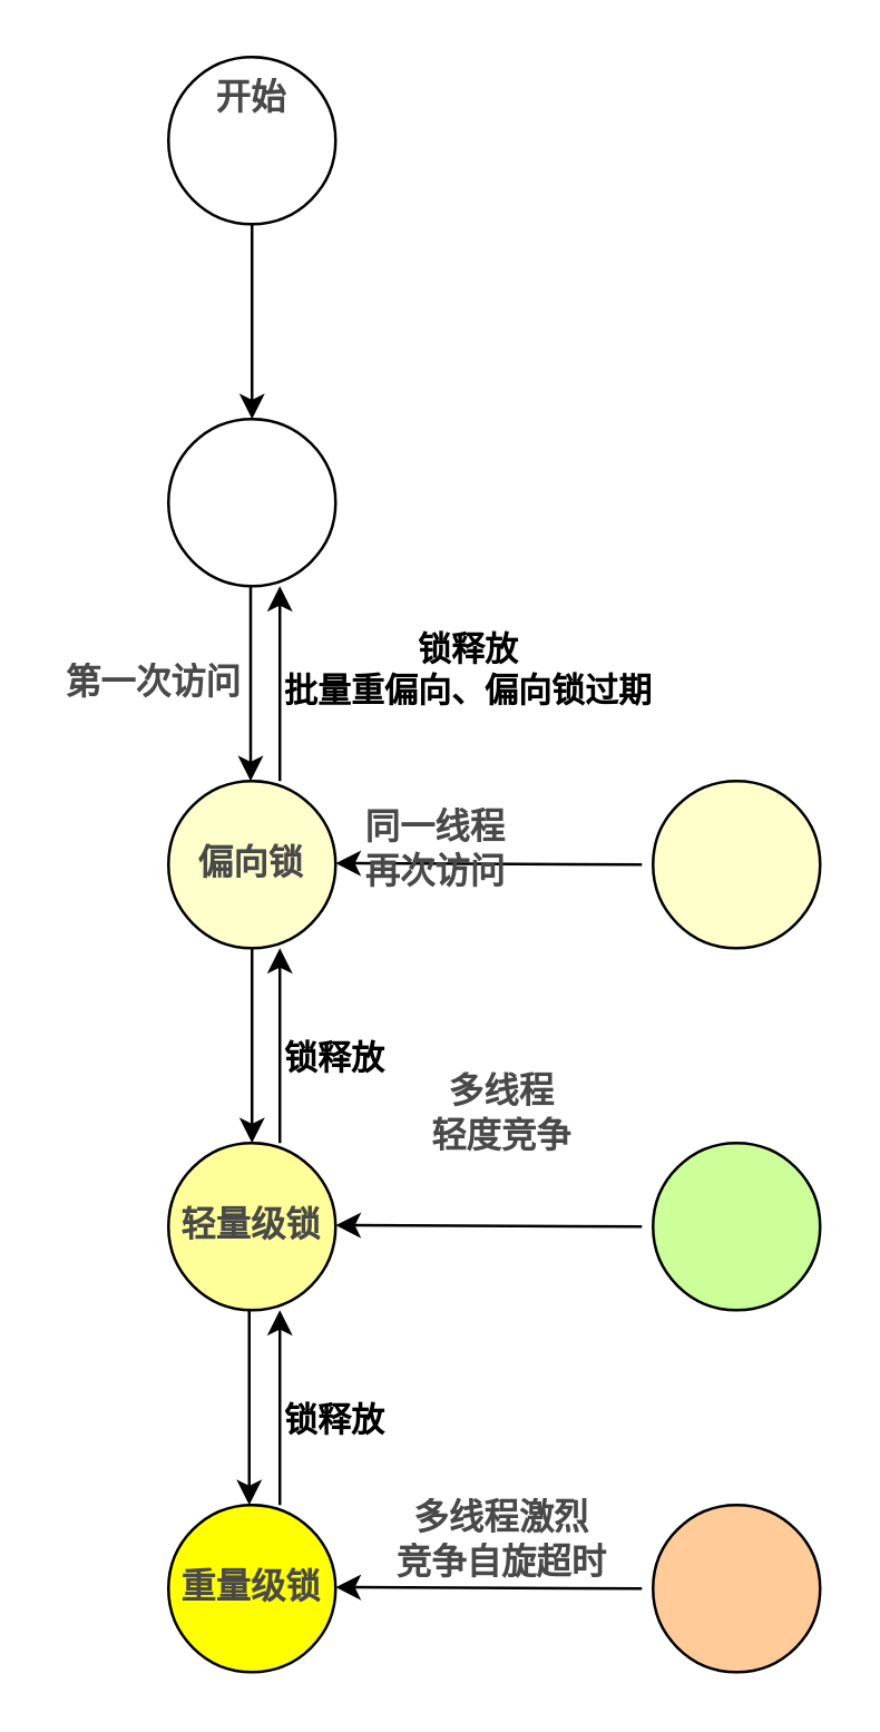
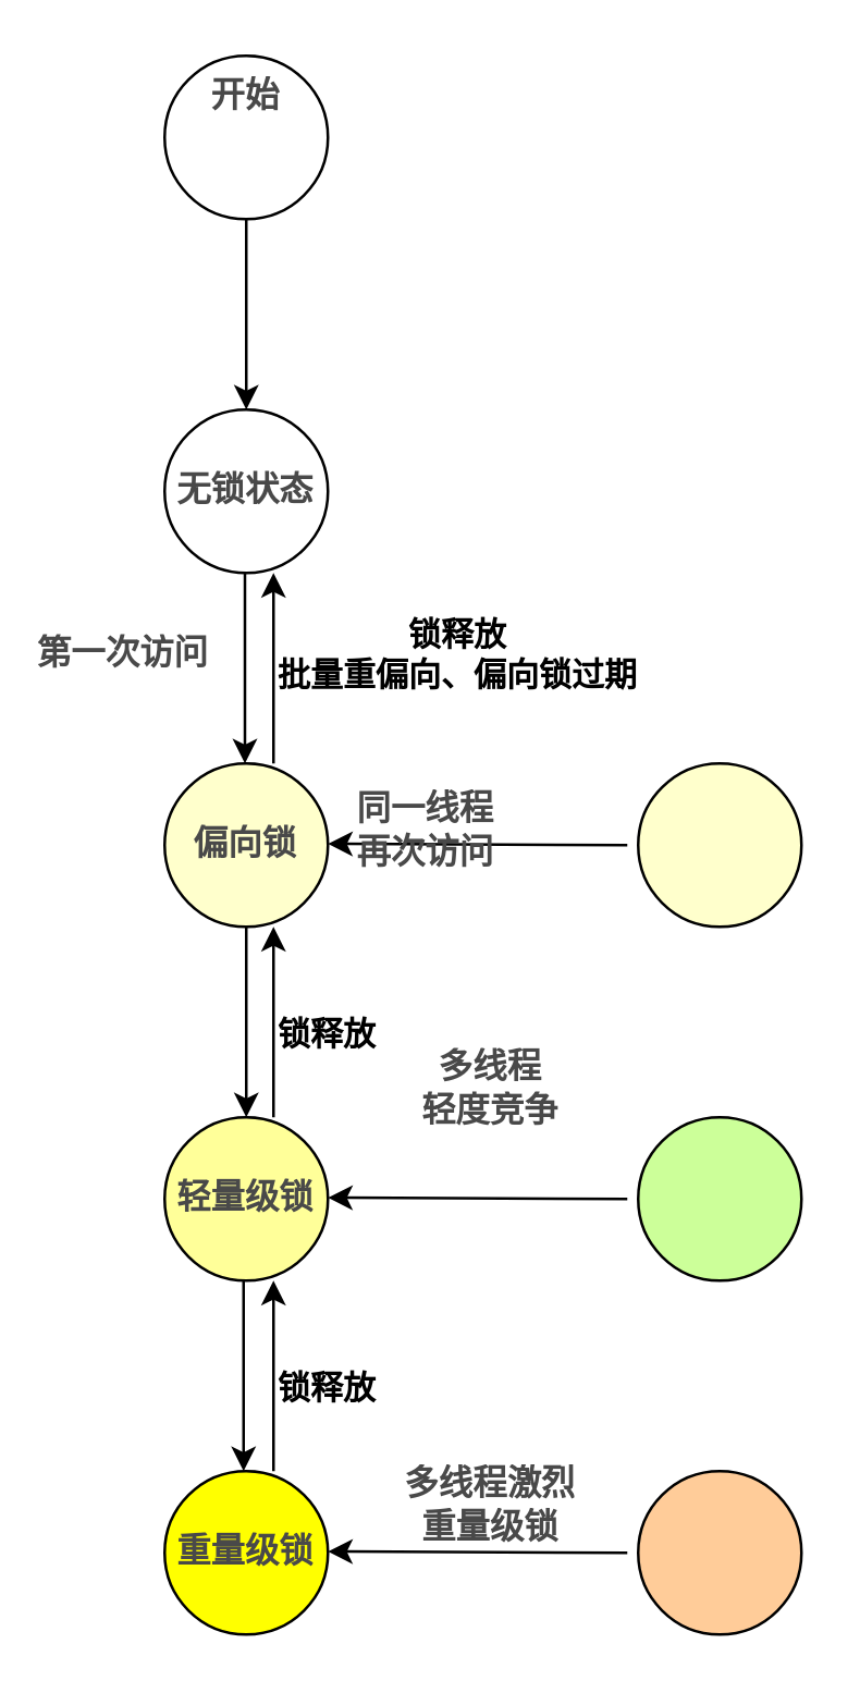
+ <mxCell id="5" value="&lt;pre style=&quot;font-family: var(--ds-font-family-code); overflow: auto; padding: calc(var(--ds-md-zoom)*8px)calc(var(--ds-md-zoom)*12px); text-wrap: wrap; word-break: break-all; color: rgb(73, 73, 73); font-size: 12.573px; text-align: start; margin-top: 0px !important; margin-bottom: 0px !important;&quot;&gt;&lt;b&gt;无锁状态&lt;/b&gt;&lt;/pre&gt;" style="text;strokeColor=none;align=center;fillColor=none;html=1;verticalAlign=middle;whiteSpace=wrap;rounded=0;" parent="1" vertex="1"><mxGeometry x="60" y="165" width="60" height="30" as="geometry" /></mxCell>
- <mxCell id="8" value="&lt;pre style=&quot;font-family: var(--ds-font-family-code); overflow: auto; padding: calc(var(--ds-md-zoom)*8px)calc(var(--ds-md-zoom)*12px); text-wrap: wrap; word-break: break-all; color: rgb(73, 73, 73); font-size: 12.573px; text-align: start; margin-top: 0px !important; margin-bottom: 0px !important;&quot;&gt;&lt;b&gt;第一次访问&lt;/b&gt;&lt;/pre&gt;" style="text;strokeColor=none;align=center;fillColor=none;html=1;verticalAlign=middle;whiteSpace=wrap;rounded=0;" parent="1" vertex="1"><mxGeometry x="20" y="230" width="70" height="30" as="geometry" /></mxCell>
+ <mxCell id="8" value="&lt;pre style=&quot;font-family: var(--ds-font-family-code); overflow: auto; padding: calc(var(--ds-md-zoom)*8px)calc(var(--ds-md-zoom)*12px); text-wrap: wrap; word-break: break-all; color: rgb(73, 73, 73); font-size: 12.573px; text-align: start; margin-top: 0px !important; margin-bottom: 0px !important;&quot;&gt;&lt;b&gt;第一次访问&lt;/b&gt;&lt;/pre&gt;" style="text;strokeColor=none;align=center;fillColor=none;html=1;verticalAlign=middle;whiteSpace=wrap;rounded=0;" parent="1" vertex="1"><mxGeometry x="10" y="225" width="70" height="30" as="geometry" /></mxCell>
- <mxCell id="24" value="&lt;pre style=&quot;font-family: var(--ds-font-family-code); overflow: auto; padding: calc(var(--ds-md-zoom)*8px)calc(var(--ds-md-zoom)*12px); text-wrap: wrap; word-break: break-all; color: rgb(73, 73, 73); font-size: 12.573px; margin-top: 0px !important; margin-bottom: 0px !important;&quot;&gt;&lt;b&gt;多线程激烈&lt;/b&gt;&lt;/pre&gt;&lt;pre style=&quot;font-family: var(--ds-font-family-code); overflow: auto; padding: calc(var(--ds-md-zoom)*8px)calc(var(--ds-md-zoom)*12px); text-wrap: wrap; word-break: break-all; color: rgb(73, 73, 73); font-size: 12.573px; margin-top: 0px !important; margin-bottom: 0px !important;&quot;&gt;&lt;b&gt;竞争自旋超时&lt;/b&gt;&lt;/pre&gt;" style="text;strokeColor=none;align=center;fillColor=none;html=1;verticalAlign=middle;whiteSpace=wrap;rounded=0;" parent="1" vertex="1"><mxGeometry x="140" y="540" width="80" height="25" as="geometry" /></mxCell>
+ <mxCell id="24" value="&lt;pre style=&quot;font-family: var(--ds-font-family-code); overflow: auto; padding: calc(var(--ds-md-zoom)*8px)calc(var(--ds-md-zoom)*12px); text-wrap: wrap; word-break: break-all; color: rgb(73, 73, 73); font-size: 12.573px; margin-top: 0px !important; margin-bottom: 0px !important;&quot;&gt;&lt;b&gt;多线程激烈&lt;/b&gt;&lt;/pre&gt;&lt;pre style=&quot;font-family: var(--ds-font-family-code); overflow: auto; padding: calc(var(--ds-md-zoom)*8px)calc(var(--ds-md-zoom)*12px); text-wrap: wrap; word-break: break-all; color: rgb(73, 73, 73); font-size: 12.573px; margin-top: 0px !important; margin-bottom: 0px !important;&quot;&gt;&lt;b&gt;重量级锁&lt;/b&gt;&lt;/pre&gt;" style="text;strokeColor=none;align=center;fillColor=none;html=1;verticalAlign=middle;whiteSpace=wrap;rounded=0;" parent="1" vertex="1"><mxGeometry x="140" y="540" width="80" height="25" as="geometry" /></mxCell>
